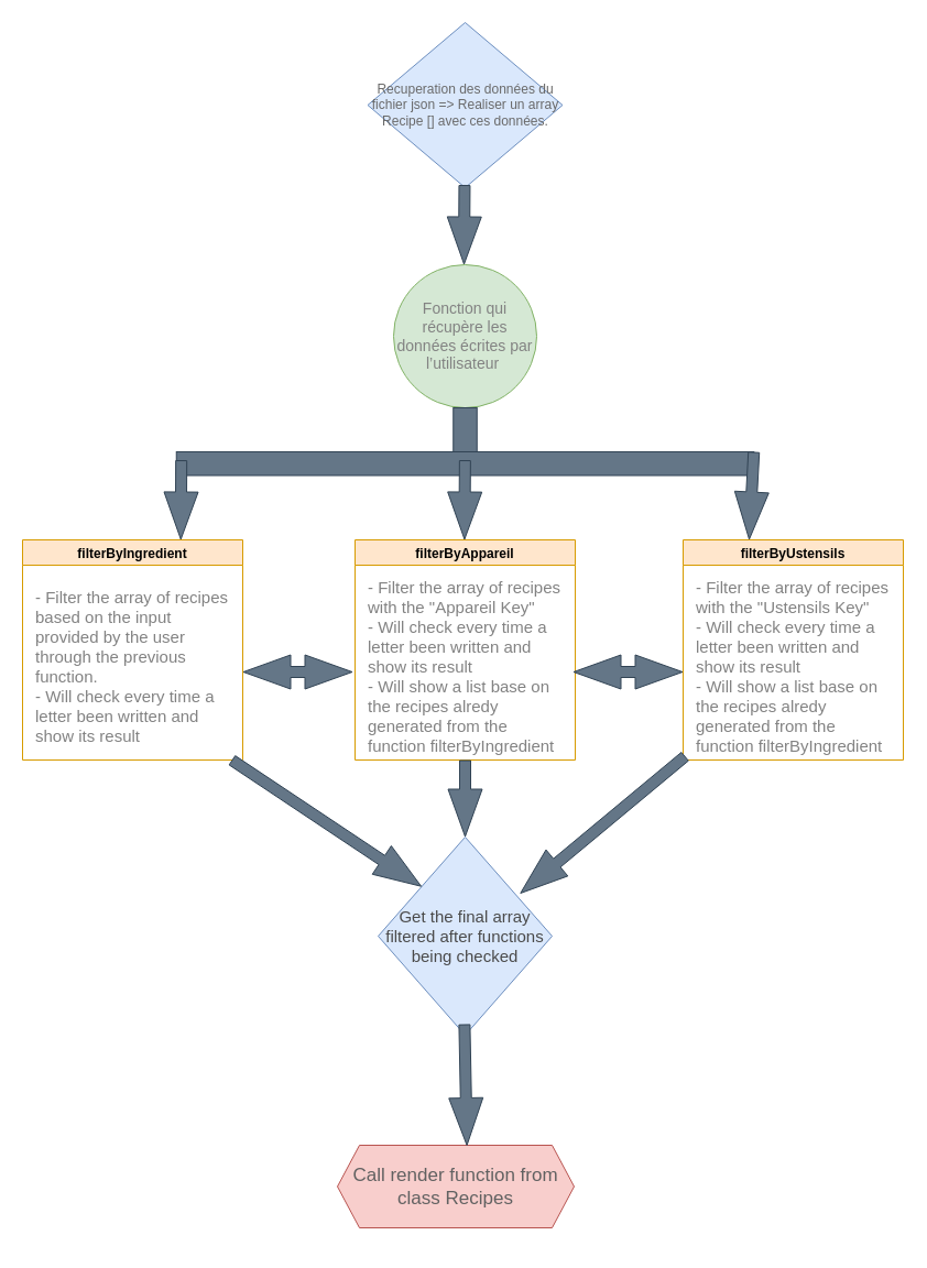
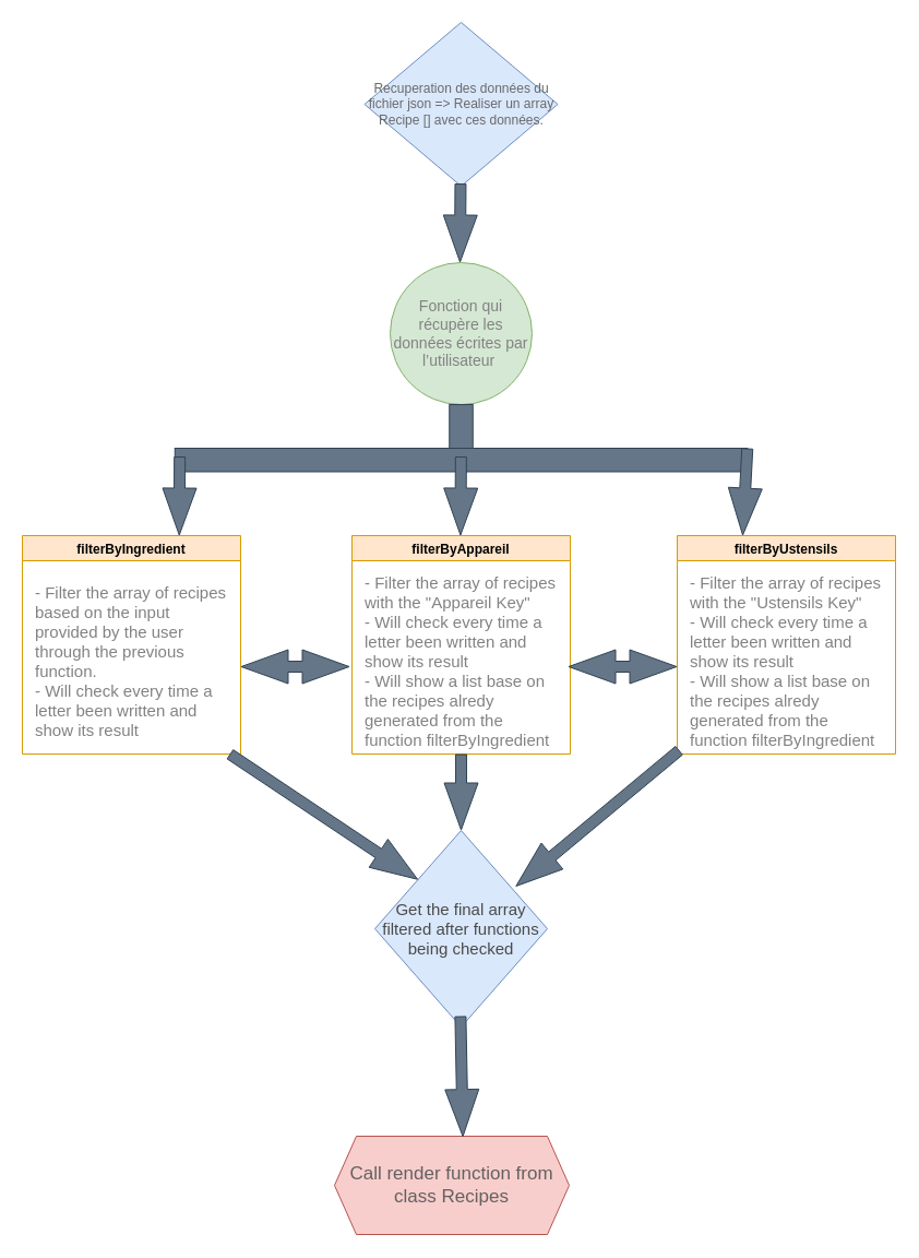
- <mxCell id="18" value="&lt;font style=&quot;font-size: 17px&quot; color=&quot;#616161&quot;&gt;Call render function from class Recipes&lt;/font&gt;" style="shape=hexagon;perimeter=hexagonPerimeter2;whiteSpace=wrap;html=1;fixedSize=1;hachureGap=4;pointerEvents=0;align=center;verticalAlign=middle;fillColor=#f8cecc;strokeColor=#b85450;" parent="1" vertex="1"><mxGeometry x="306" y="1040" width="215" height="75" as="geometry" /></mxCell>
+ <mxCell id="18" value="&lt;font style=&quot;font-size: 17px&quot; color=&quot;#616161&quot;&gt;Call render function from class Recipes&lt;/font&gt;" style="shape=hexagon;perimeter=hexagonPerimeter2;whiteSpace=wrap;html=1;fixedSize=1;hachureGap=4;pointerEvents=0;align=center;verticalAlign=middle;fillColor=#f8cecc;strokeColor=#b85450;" parent="1" vertex="1"><mxGeometry x="306" y="1040" width="215" height="90" as="geometry" /></mxCell>
